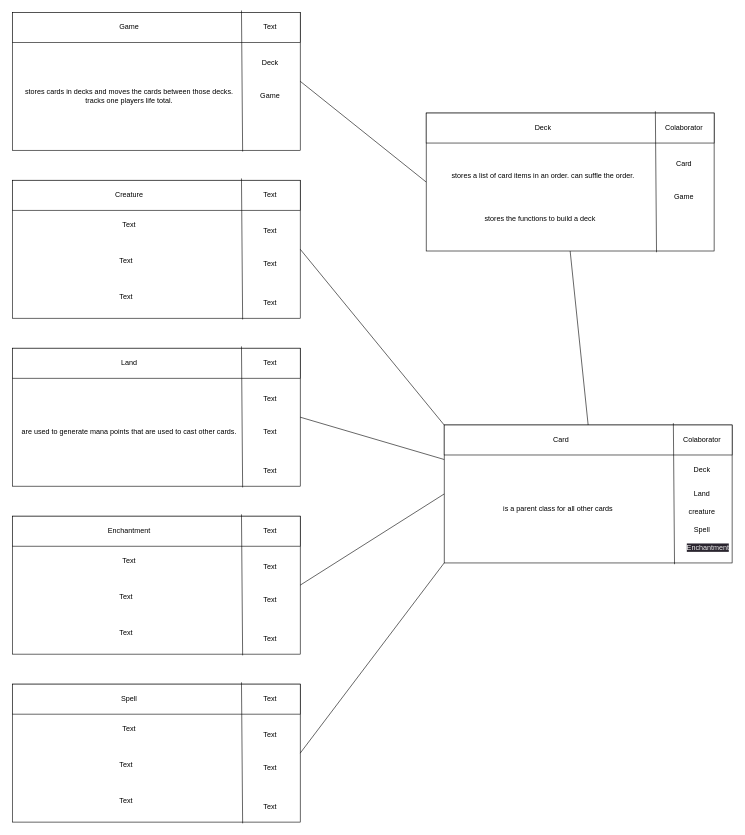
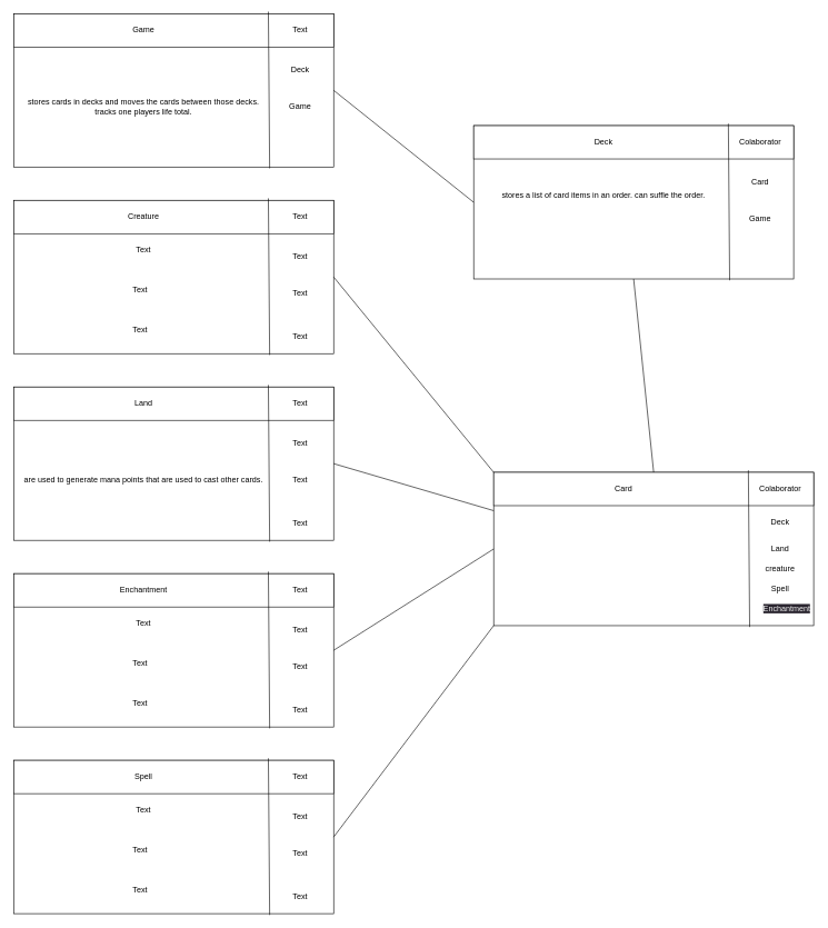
- <mxCell id="77" value="stores the functions to build a deck" style="text;html=1;strokeColor=none;fillColor=none;align=center;verticalAlign=middle;whiteSpace=wrap;rounded=0;" vertex="1" parent="1"><mxGeometry x="720" y="337" width="360" height="53" as="geometry" /></mxCell>
- <mxCell id="10" value="is a parent class for all other cards" style="text;html=1;strokeColor=none;fillColor=none;align=center;verticalAlign=middle;whiteSpace=wrap;rounded=0;" vertex="1" parent="1"><mxGeometry x="745" y="768" width="370" height="160" as="geometry" /></mxCell>
